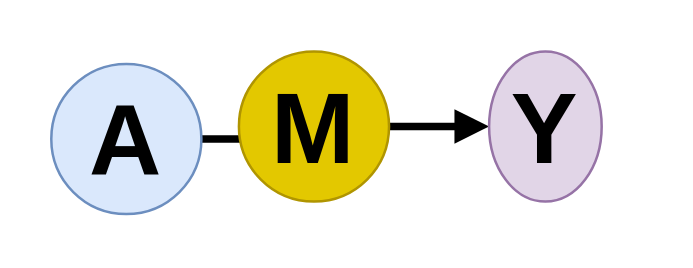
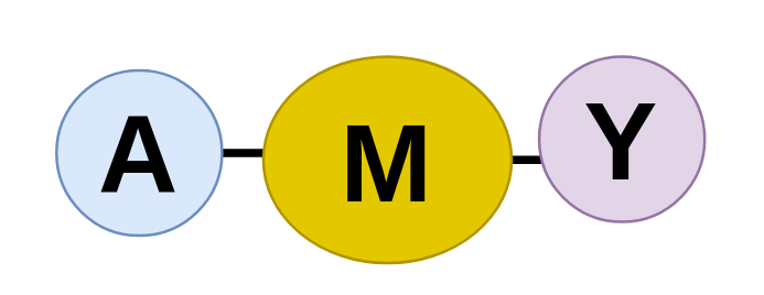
- <mxCell id="5" value="M" style="ellipse;whiteSpace=wrap;html=1;aspect=fixed;fillColor=#e3c800;strokeColor=#B09500;fontStyle=1;fontSize=40;fontColor=#000000;" parent="1" vertex="1"><mxGeometry x="95" y="20" width="60" height="60" as="geometry" /></mxCell>
+ <mxCell id="5" value="M" style="ellipse;whiteSpace=wrap;html=1;aspect=fixed;fillColor=#e3c800;strokeColor=#B09500;fontStyle=1;fontSize=40;fontColor=#000000;" parent="1" vertex="1"><mxGeometry x="95" y="20" width="90" height="75" as="geometry" /></mxCell>
- <mxCell id="6" value="Y" style="ellipse;whiteSpace=wrap;html=1;aspect=fixed;fillColor=#e1d5e7;strokeColor=#9673a6;fontStyle=1;fontSize=40;" parent="1" vertex="1"><mxGeometry x="195" y="20" width="45" height="60" as="geometry" /></mxCell>
+ <mxCell id="6" value="Y" style="ellipse;whiteSpace=wrap;html=1;aspect=fixed;fillColor=#e1d5e7;strokeColor=#9673a6;fontStyle=1;fontSize=40;" parent="1" vertex="1"><mxGeometry x="195" y="20" width="60" height="60" as="geometry" /></mxCell>
